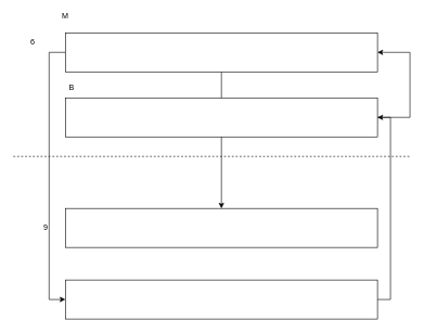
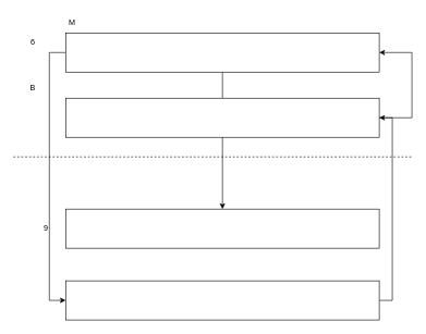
- <mxCell id="11" value="M" style="text;html=1;strokeColor=none;fillColor=none;align=center;verticalAlign=middle;whiteSpace=wrap;rounded=0;" parent="1" vertex="1"><mxGeometry x="70" y="10" width="60" height="30" as="geometry" /></mxCell>
+ <mxCell id="11" value="M" style="text;html=1;strokeColor=none;fillColor=none;align=center;verticalAlign=middle;whiteSpace=wrap;rounded=0;" parent="1" vertex="1"><mxGeometry x="80" y="20" width="60" height="30" as="geometry" /></mxCell>
- <mxCell id="14" value="B" style="text;html=1;strokeColor=none;fillColor=none;align=center;verticalAlign=middle;whiteSpace=wrap;rounded=0;" parent="1" vertex="1"><mxGeometry x="80" y="120" width="60" height="30" as="geometry" /></mxCell>
+ <mxCell id="14" value="B" style="text;html=1;strokeColor=none;fillColor=none;align=center;verticalAlign=middle;whiteSpace=wrap;rounded=0;" parent="1" vertex="1"><mxGeometry x="20" y="120" width="60" height="30" as="geometry" /></mxCell>
